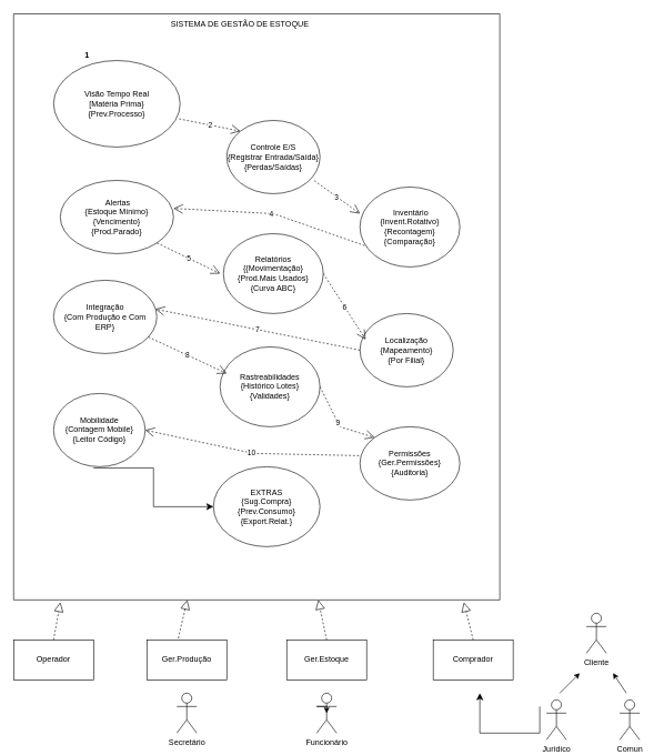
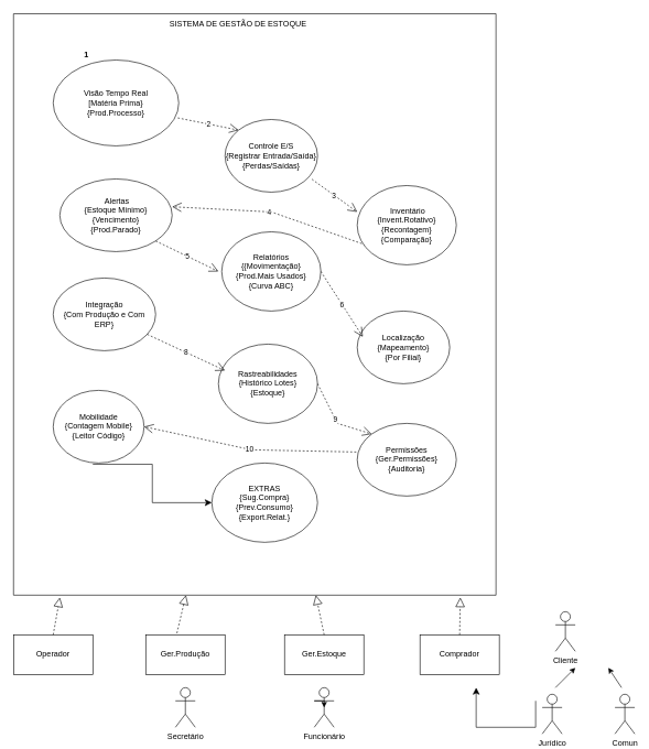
- <mxCell id="3" value="Visão Tempo Real&lt;div&gt;[Matéria Prima}&lt;/div&gt;&lt;div&gt;{Prev.Processo}&lt;/div&gt;" style="ellipse;whiteSpace=wrap;html=1;" vertex="1" parent="2"><mxGeometry x="60" y="70" width="190" height="130" as="geometry" /></mxCell>
+ <mxCell id="3" value="Visão Tempo Real&lt;div&gt;[Matéria Prima}&lt;/div&gt;&lt;div&gt;{Prod.Processo}&lt;/div&gt;" style="ellipse;whiteSpace=wrap;html=1;" vertex="1" parent="2"><mxGeometry x="60" y="70" width="190" height="130" as="geometry" /></mxCell>
- <mxCell id="21" value="7" style="endArrow=open;endSize=12;dashed=1;html=1;rounded=0;entryX=0.986;entryY=0.394;entryDx=0;entryDy=0;entryPerimeter=0;exitX=0;exitY=0.5;exitDx=0;exitDy=0;" edge="1" parent="2" source="13" target="7"><mxGeometry width="160" relative="1" as="geometry"><mxPoint x="230" y="470" as="sourcePoint" /><mxPoint x="390" y="470" as="targetPoint" /></mxGeometry></mxCell>
- <mxCell id="10" value="Rastreabilidades&lt;div&gt;{Histórico Lotes}&lt;/div&gt;&lt;div&gt;{Validades}&lt;/div&gt;" style="ellipse;whiteSpace=wrap;html=1;" vertex="1" parent="2"><mxGeometry x="310" y="500" width="150" height="120" as="geometry" /></mxCell>
+ <mxCell id="10" value="Rastreabilidades&lt;div&gt;{Histórico Lotes}&lt;/div&gt;&lt;div&gt;{Estoque}&lt;/div&gt;" style="ellipse;whiteSpace=wrap;html=1;" vertex="1" parent="2"><mxGeometry x="310" y="500" width="150" height="120" as="geometry" /></mxCell>
- <mxCell id="26" value="Cliente" style="shape=umlActor;verticalLabelPosition=bottom;verticalAlign=top;html=1;outlineConnect=0;" vertex="1" parent="1"><mxGeometry x="880" y="920" width="30" height="60" as="geometry" /></mxCell>
+ <mxCell id="26" value="Cliente" style="shape=umlActor;verticalLabelPosition=bottom;verticalAlign=top;html=1;outlineConnect=0;" vertex="1" parent="1"><mxGeometry x="840" y="925" width="30" height="60" as="geometry" /></mxCell>
- <mxCell id="36" value="Comprador" style="rounded=0;whiteSpace=wrap;html=1;" vertex="1" parent="1"><mxGeometry x="650" y="960" width="120" height="60" as="geometry" /></mxCell>
+ <mxCell id="36" value="Comprador" style="rounded=0;whiteSpace=wrap;html=1;" vertex="1" parent="1"><mxGeometry x="635" y="960" width="120" height="60" as="geometry" /></mxCell>
